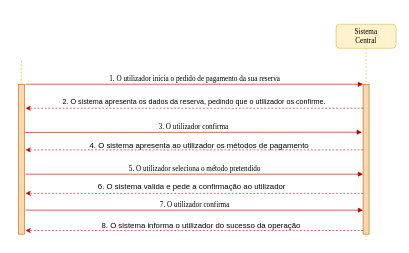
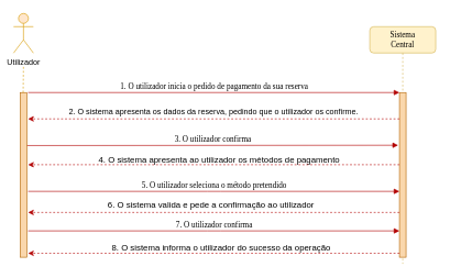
+ <mxCell id="17" value="Utilizador" style="shape=umlActor;verticalLabelPosition=bottom;verticalAlign=top;html=1;outlineConnect=0;fillColor=#ffe6cc;strokeColor=#d79b00;" vertex="1" parent="1"><mxGeometry x="20" y="20" width="30" height="60" as="geometry" /></mxCell>
